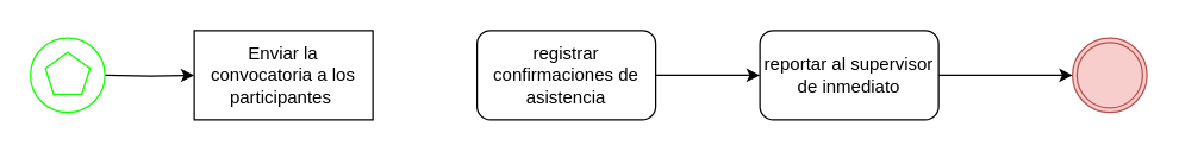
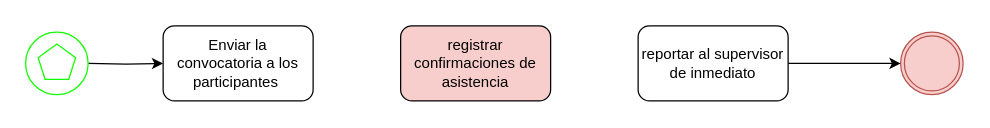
- <mxCell id="6" value="Enviar la convocatoria a los participantes&amp;nbsp;" style="whiteSpace=wrap;html=1;rounded=0;" parent="1" vertex="1"><mxGeometry x="130" y="20" width="120" height="60" as="geometry" /></mxCell>
+ <mxCell id="6" value="Enviar la convocatoria a los participantes&amp;nbsp;" style="rounded=1;whiteSpace=wrap;html=1;" parent="1" vertex="1"><mxGeometry x="130" y="20" width="120" height="60" as="geometry" /></mxCell>
- <mxCell id="8" value="registrar confirmaciones de asistencia" style="rounded=1;whiteSpace=wrap;html=1;" parent="1" vertex="1"><mxGeometry x="320" y="20" width="120" height="60" as="geometry" /></mxCell>
+ <mxCell id="8" value="registrar confirmaciones de asistencia" style="rounded=1;whiteSpace=wrap;html=1;fillColor=#f8cecc;" parent="1" vertex="1"><mxGeometry x="320" y="20" width="120" height="60" as="geometry" /></mxCell>
- <mxCell id="7" value="" style="edgeStyle=orthogonalEdgeStyle;rounded=0;orthogonalLoop=1;jettySize=auto;html=1;" parent="1" source="8" target="5" edge="1"><mxGeometry relative="1" as="geometry" /></mxCell>
